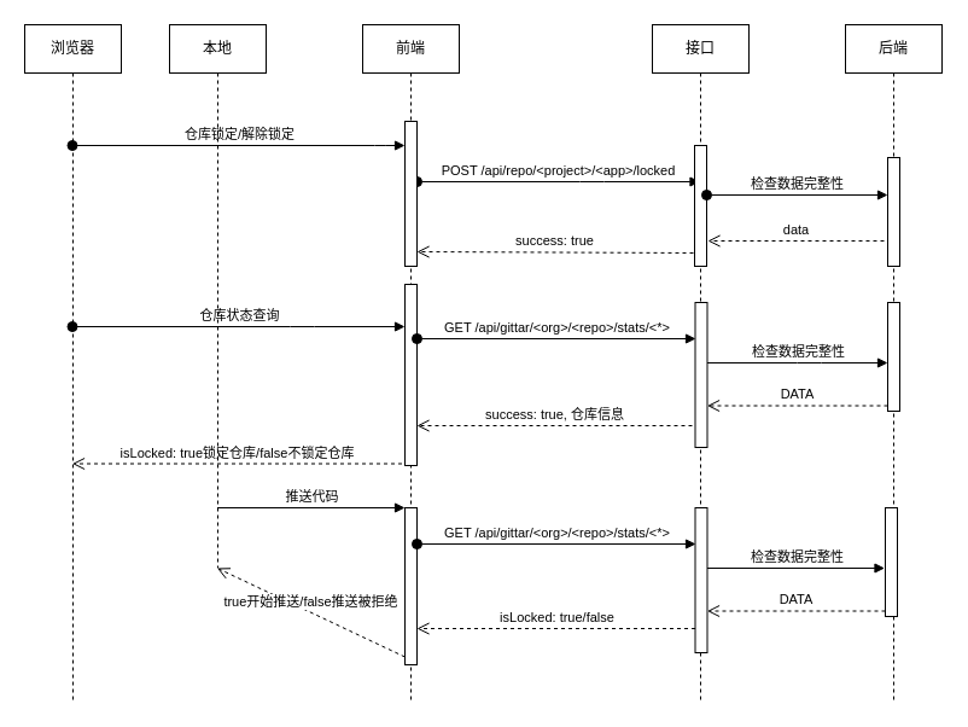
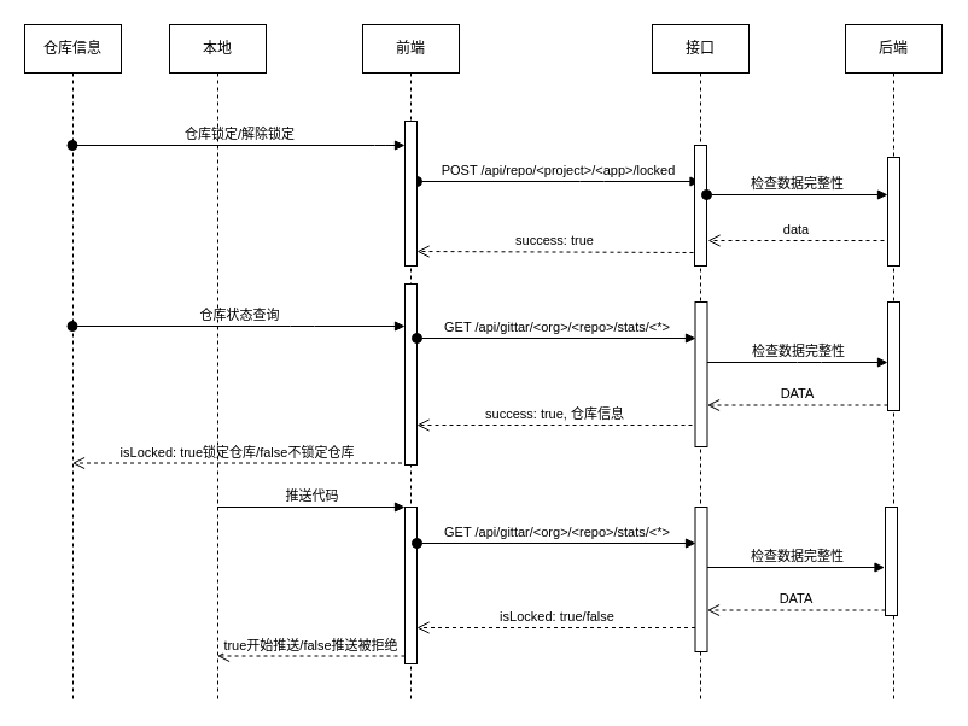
- <mxCell id="10" value="浏览器" style="shape=umlLifeline;perimeter=lifelinePerimeter;whiteSpace=wrap;html=1;container=1;collapsible=0;recursiveResize=0;outlineConnect=0;" vertex="1" parent="1"><mxGeometry x="20" y="20" width="80" height="560" as="geometry" /></mxCell>
+ <mxCell id="10" value="仓库信息" style="shape=umlLifeline;perimeter=lifelinePerimeter;whiteSpace=wrap;html=1;container=1;collapsible=0;recursiveResize=0;outlineConnect=0;" vertex="1" parent="1"><mxGeometry x="20" y="20" width="80" height="560" as="geometry" /></mxCell>
- <mxCell id="24" value="本地" style="shape=umlLifeline;perimeter=lifelinePerimeter;whiteSpace=wrap;html=1;container=1;collapsible=0;recursiveResize=0;outlineConnect=0;" vertex="1" parent="1"><mxGeometry x="140" y="20" width="80" height="450" as="geometry" /></mxCell>
+ <mxCell id="24" value="本地" style="shape=umlLifeline;perimeter=lifelinePerimeter;whiteSpace=wrap;html=1;container=1;collapsible=0;recursiveResize=0;outlineConnect=0;" vertex="1" parent="1"><mxGeometry x="140" y="20" width="80" height="560" as="geometry" /></mxCell>
